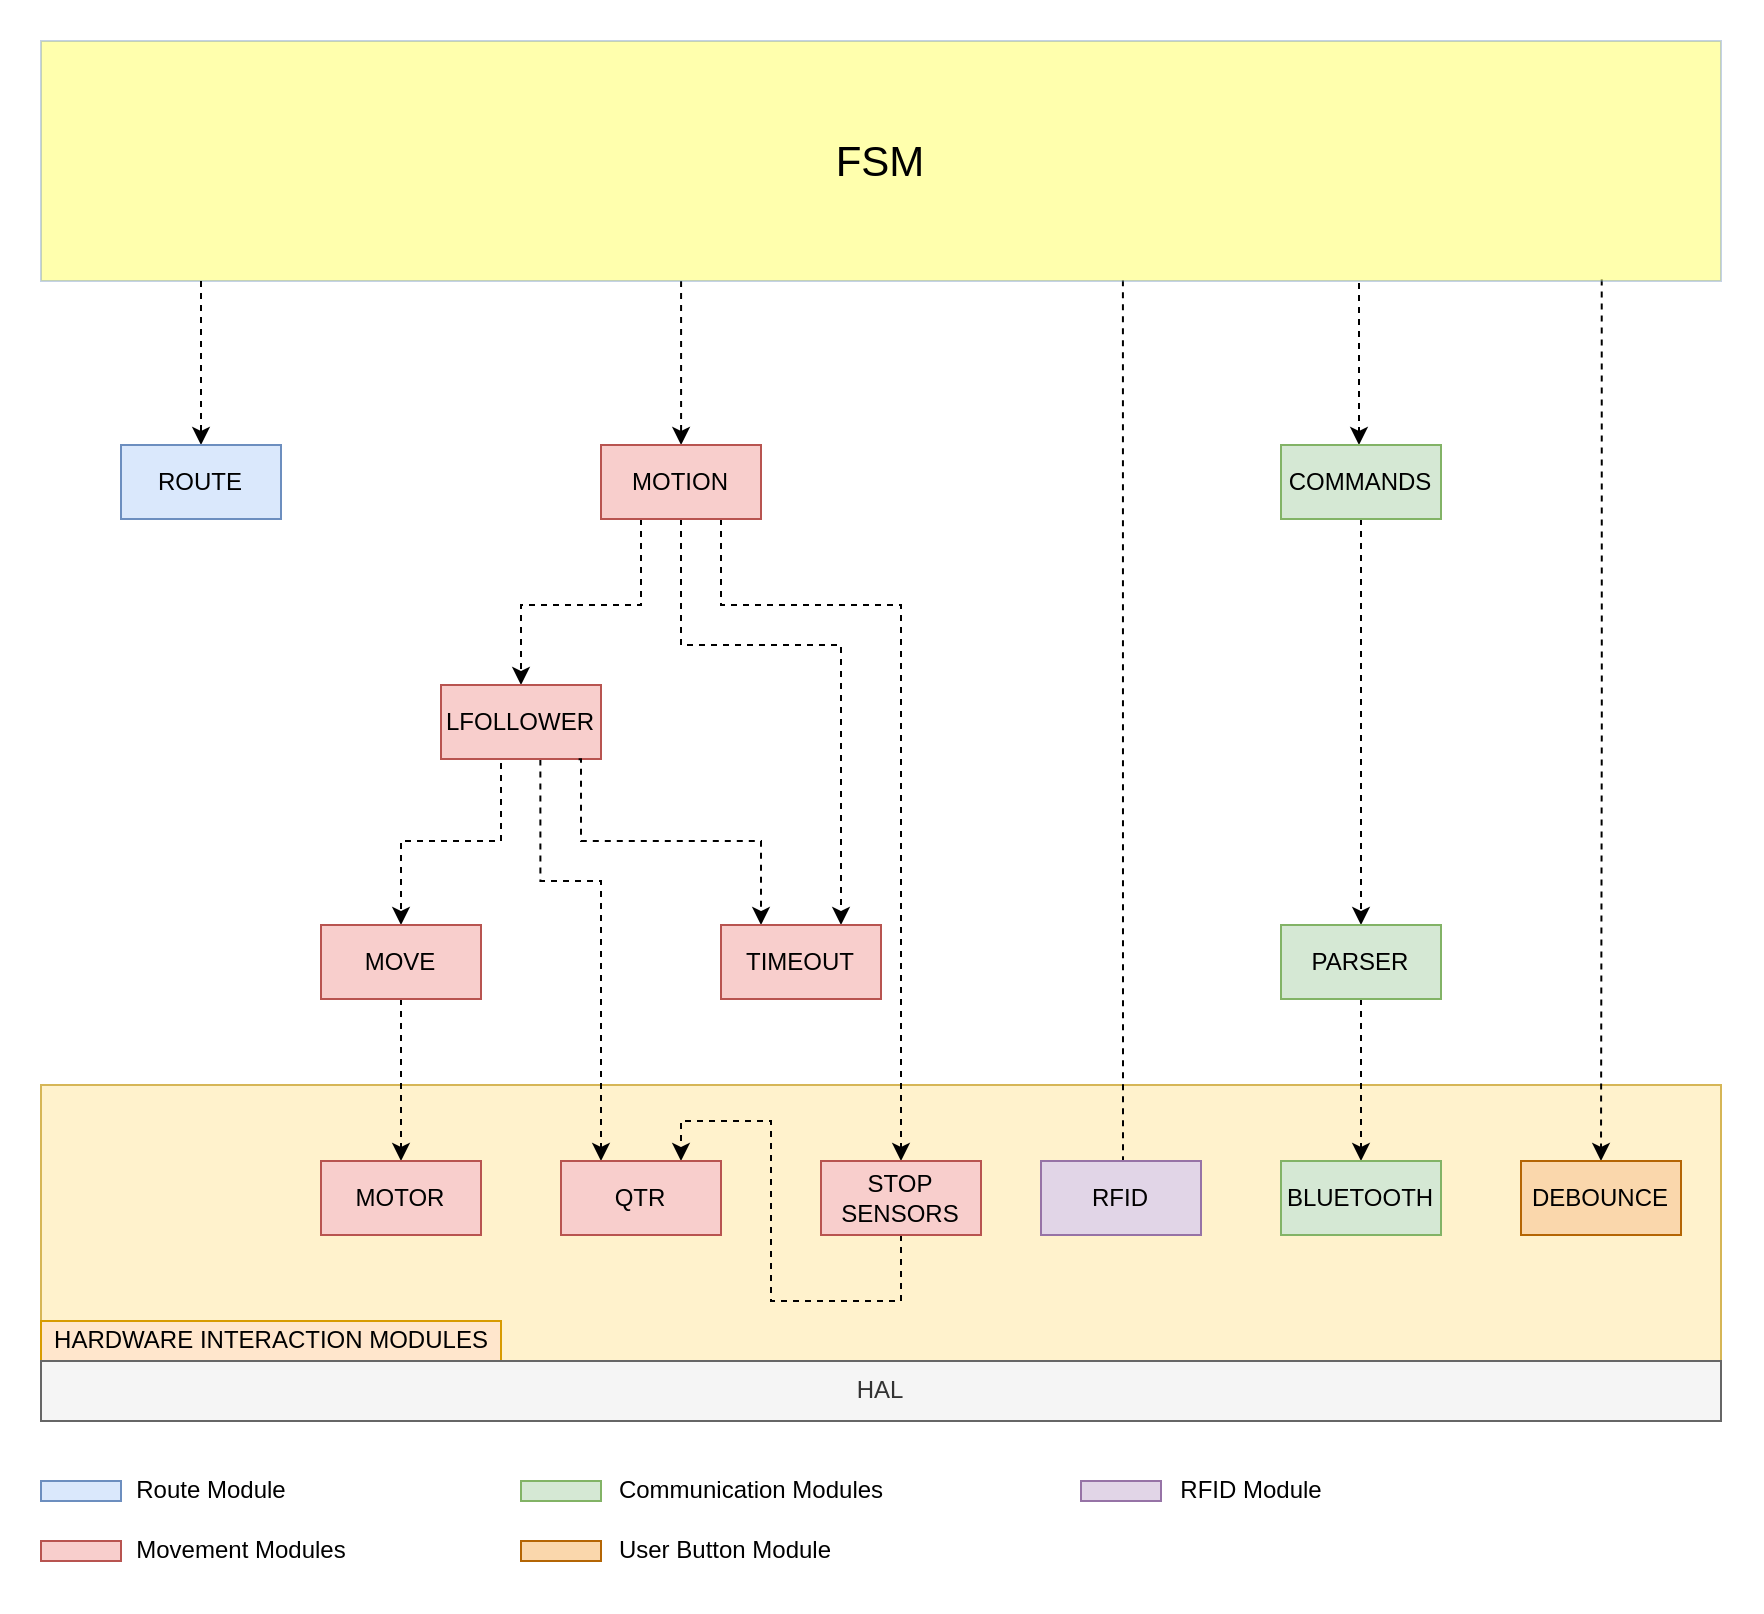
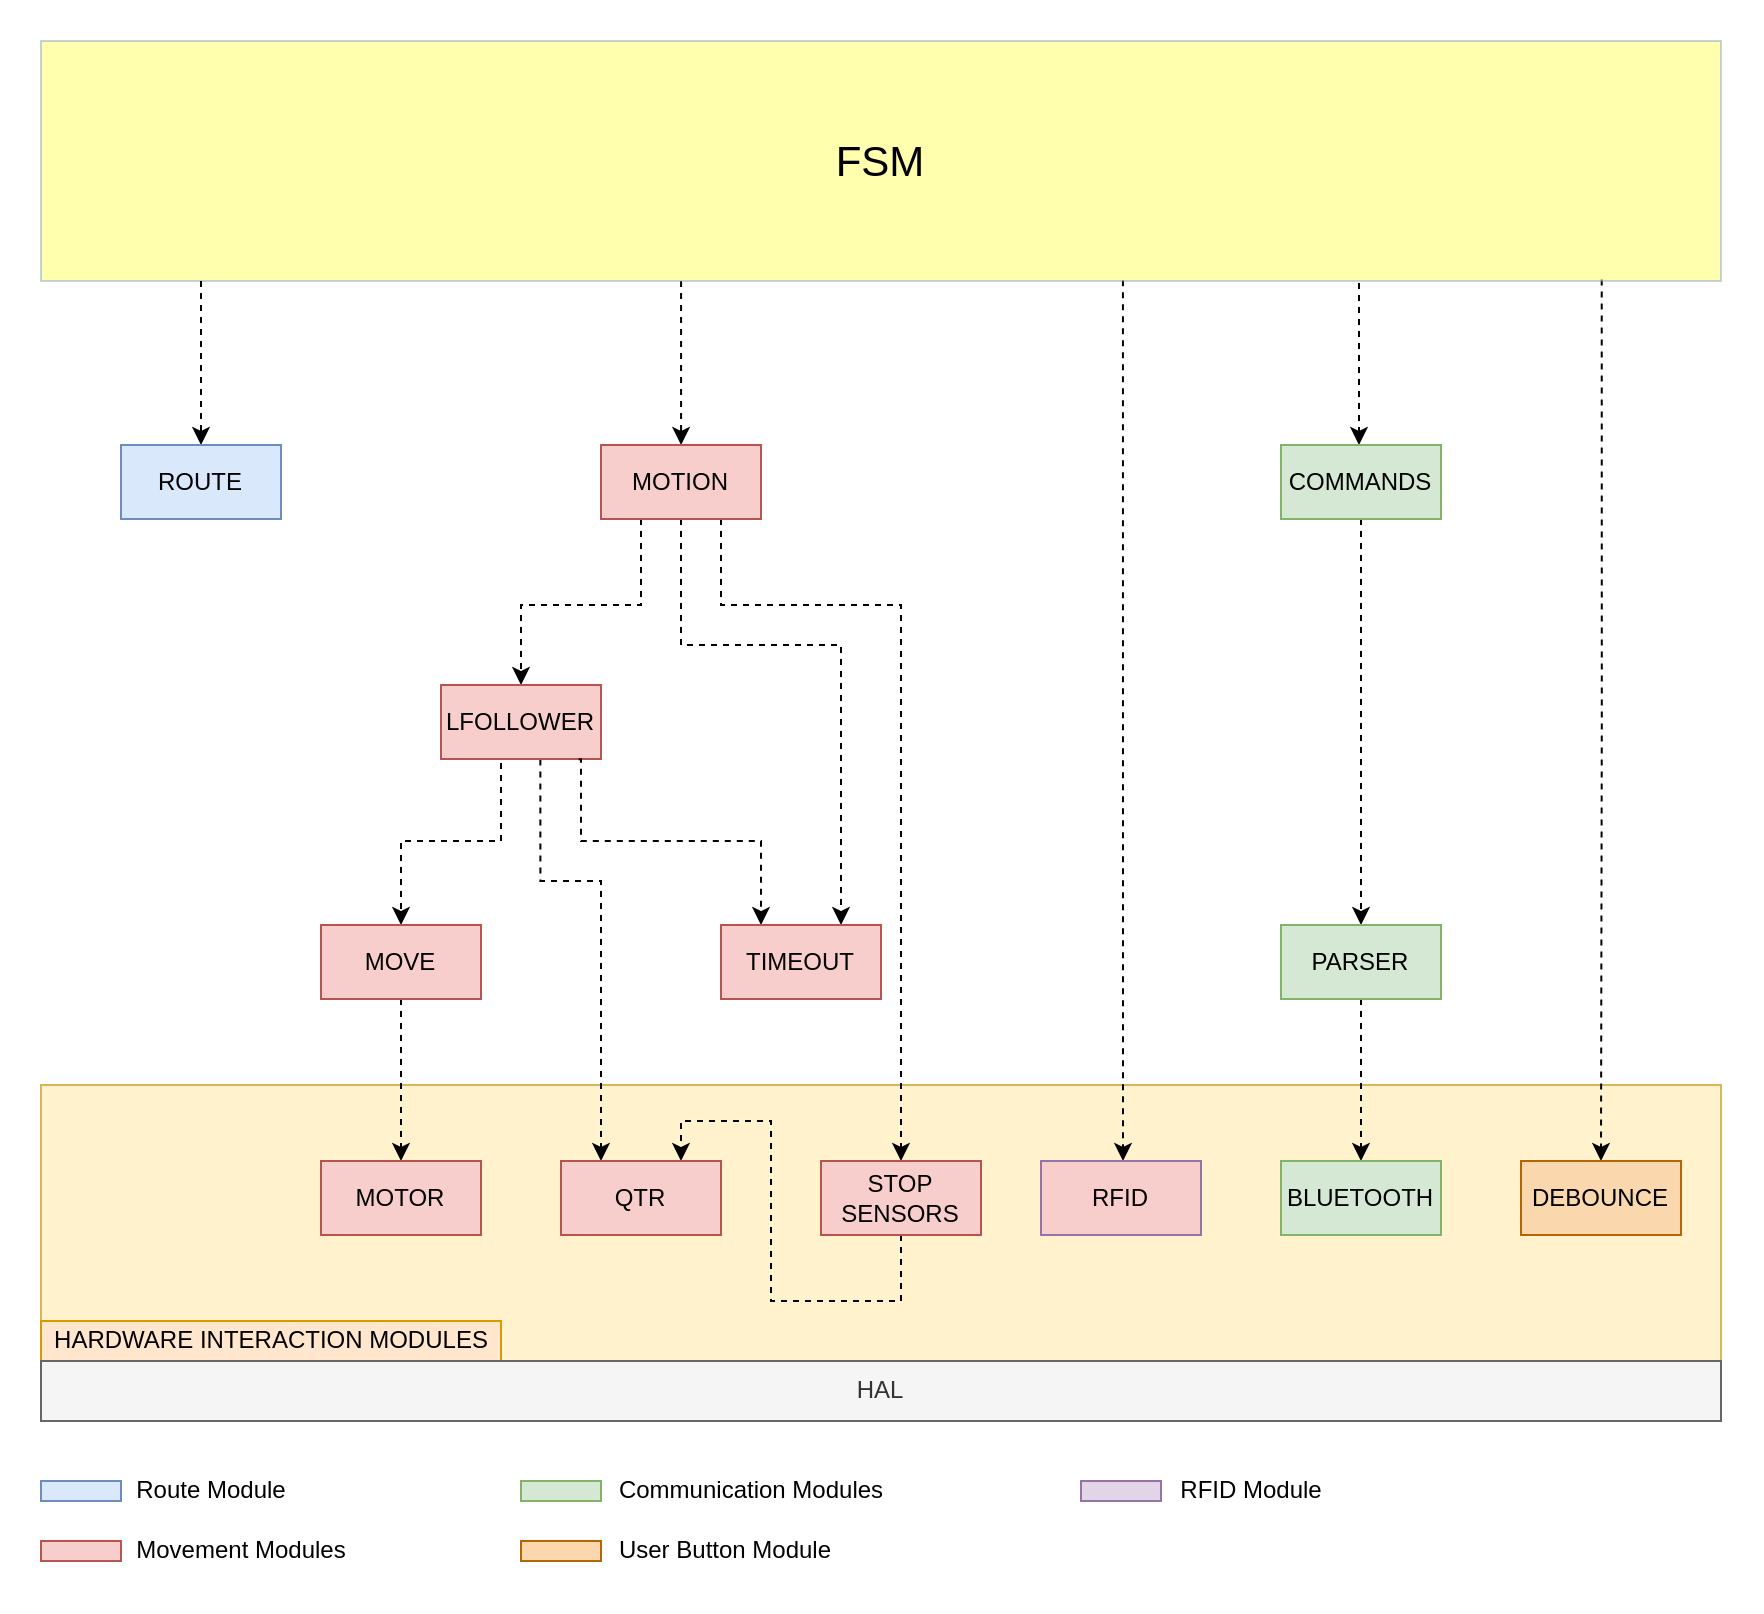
- <mxCell id="11" style="edgeStyle=orthogonalEdgeStyle;rounded=0;orthogonalLoop=1;jettySize=auto;html=1;exitX=0.644;exitY=0.997;exitDx=0;exitDy=0;exitPerimeter=0;dashed=1;endArrow=none;" parent="1" source="26" target="12" edge="1"><mxGeometry relative="1" as="geometry"><Array as="points"><mxPoint x="561" y="520" /><mxPoint x="561" y="520" /></Array><mxPoint x="561" y="142" as="sourcePoint" /></mxGeometry></mxCell>
+ <mxCell id="11" style="edgeStyle=orthogonalEdgeStyle;rounded=0;orthogonalLoop=1;jettySize=auto;html=1;exitX=0.644;exitY=0.997;exitDx=0;exitDy=0;exitPerimeter=0;dashed=1;" parent="1" source="26" target="12" edge="1"><mxGeometry relative="1" as="geometry"><Array as="points"><mxPoint x="561" y="520" /><mxPoint x="561" y="520" /></Array><mxPoint x="561" y="142" as="sourcePoint" /></mxGeometry></mxCell>
- <mxCell id="12" value="RFID" style="rounded=0;whiteSpace=wrap;html=1;fillColor=#e1d5e7;strokeColor=#9673a6;" parent="1" vertex="1"><mxGeometry x="520" y="580" width="80" height="37" as="geometry" /></mxCell>
+ <mxCell id="12" value="RFID" style="rounded=0;whiteSpace=wrap;html=1;fillColor=#f8cecc;strokeColor=#9673a6;" parent="1" vertex="1"><mxGeometry x="520" y="580" width="80" height="37" as="geometry" /></mxCell>
